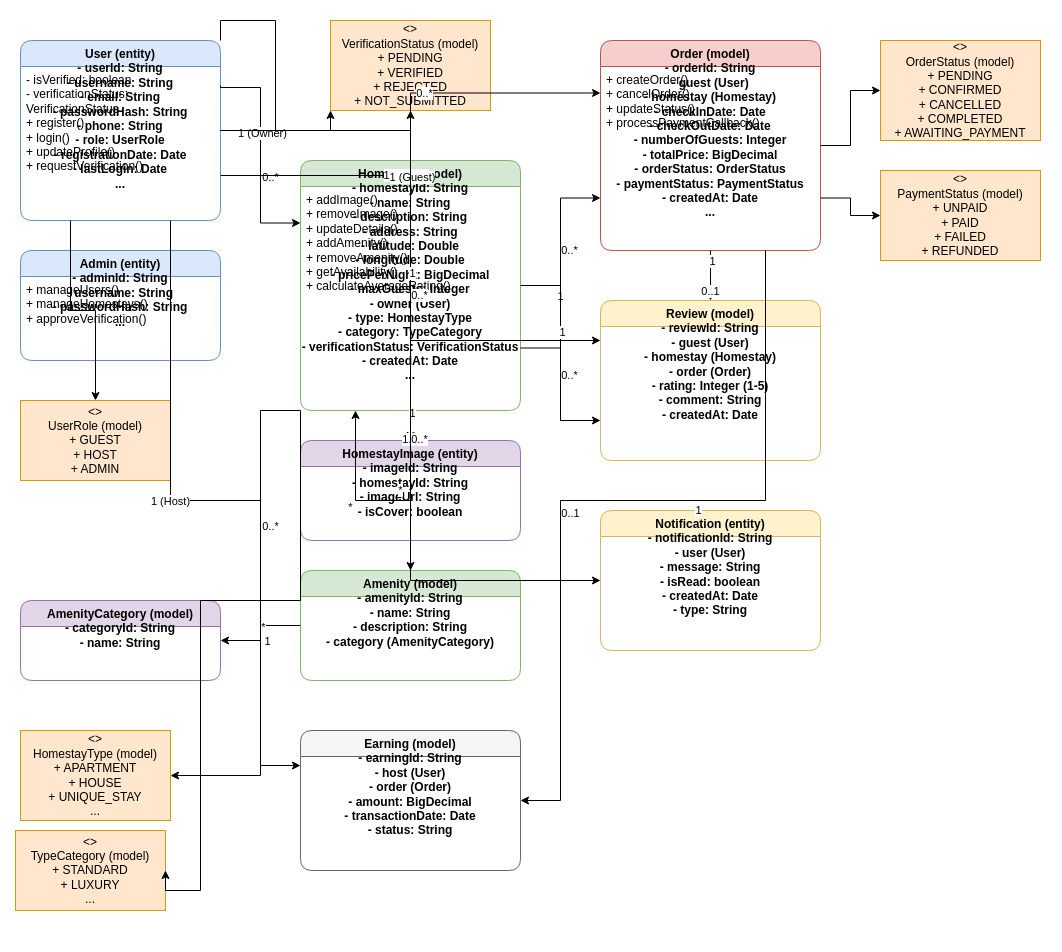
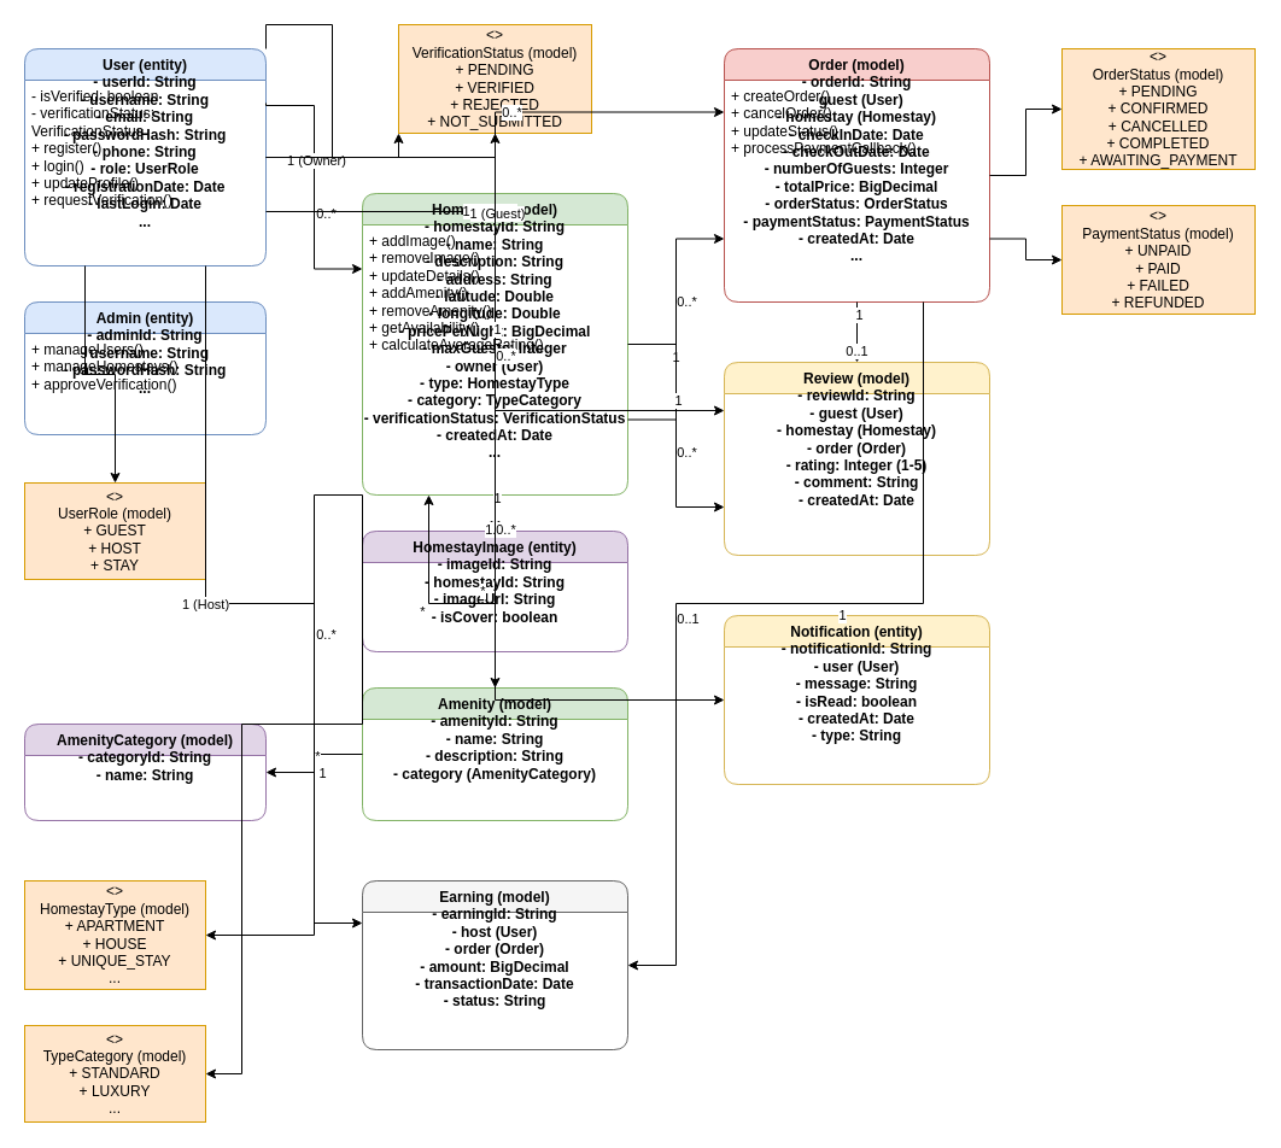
- <mxCell id="16" value="&lt;&lt;enumeration&gt;&gt;&#10;UserRole (model)&#10;+ GUEST&#10;+ HOST&#10;+ ADMIN" style="shape=rectangle;perimeter=rectanglePerimeter;whiteSpace=wrap;html=1;align=center;verticalAlign=middle;fillColor=#ffe6cc;strokeColor=#d79b00;" parent="1" vertex="1"><mxGeometry x="20" y="400" width="150" height="80" as="geometry" /></mxCell>
+ <mxCell id="16" value="&lt;&lt;enumeration&gt;&gt;&#10;UserRole (model)&#10;+ GUEST&#10;+ HOST&#10;+ STAY" style="shape=rectangle;perimeter=rectanglePerimeter;whiteSpace=wrap;html=1;align=center;verticalAlign=middle;fillColor=#ffe6cc;strokeColor=#d79b00;" parent="1" vertex="1"><mxGeometry x="20" y="400" width="150" height="80" as="geometry" /></mxCell>
- <mxCell id="19" value="&lt;&lt;enumeration&gt;&gt;&#10;TypeCategory (model)&#10;+ STANDARD&#10;+ LUXURY&#10;..." style="shape=rectangle;perimeter=rectanglePerimeter;whiteSpace=wrap;html=1;align=center;verticalAlign=middle;fillColor=#ffe6cc;strokeColor=#d79b00;" parent="1" vertex="1"><mxGeometry x="15" y="830" width="150" height="80" as="geometry" /></mxCell>
+ <mxCell id="19" value="&lt;&lt;enumeration&gt;&gt;&#10;TypeCategory (model)&#10;+ STANDARD&#10;+ LUXURY&#10;..." style="shape=rectangle;perimeter=rectanglePerimeter;whiteSpace=wrap;html=1;align=center;verticalAlign=middle;fillColor=#ffe6cc;strokeColor=#d79b00;" parent="1" vertex="1"><mxGeometry x="20" y="850" width="150" height="80" as="geometry" /></mxCell>
